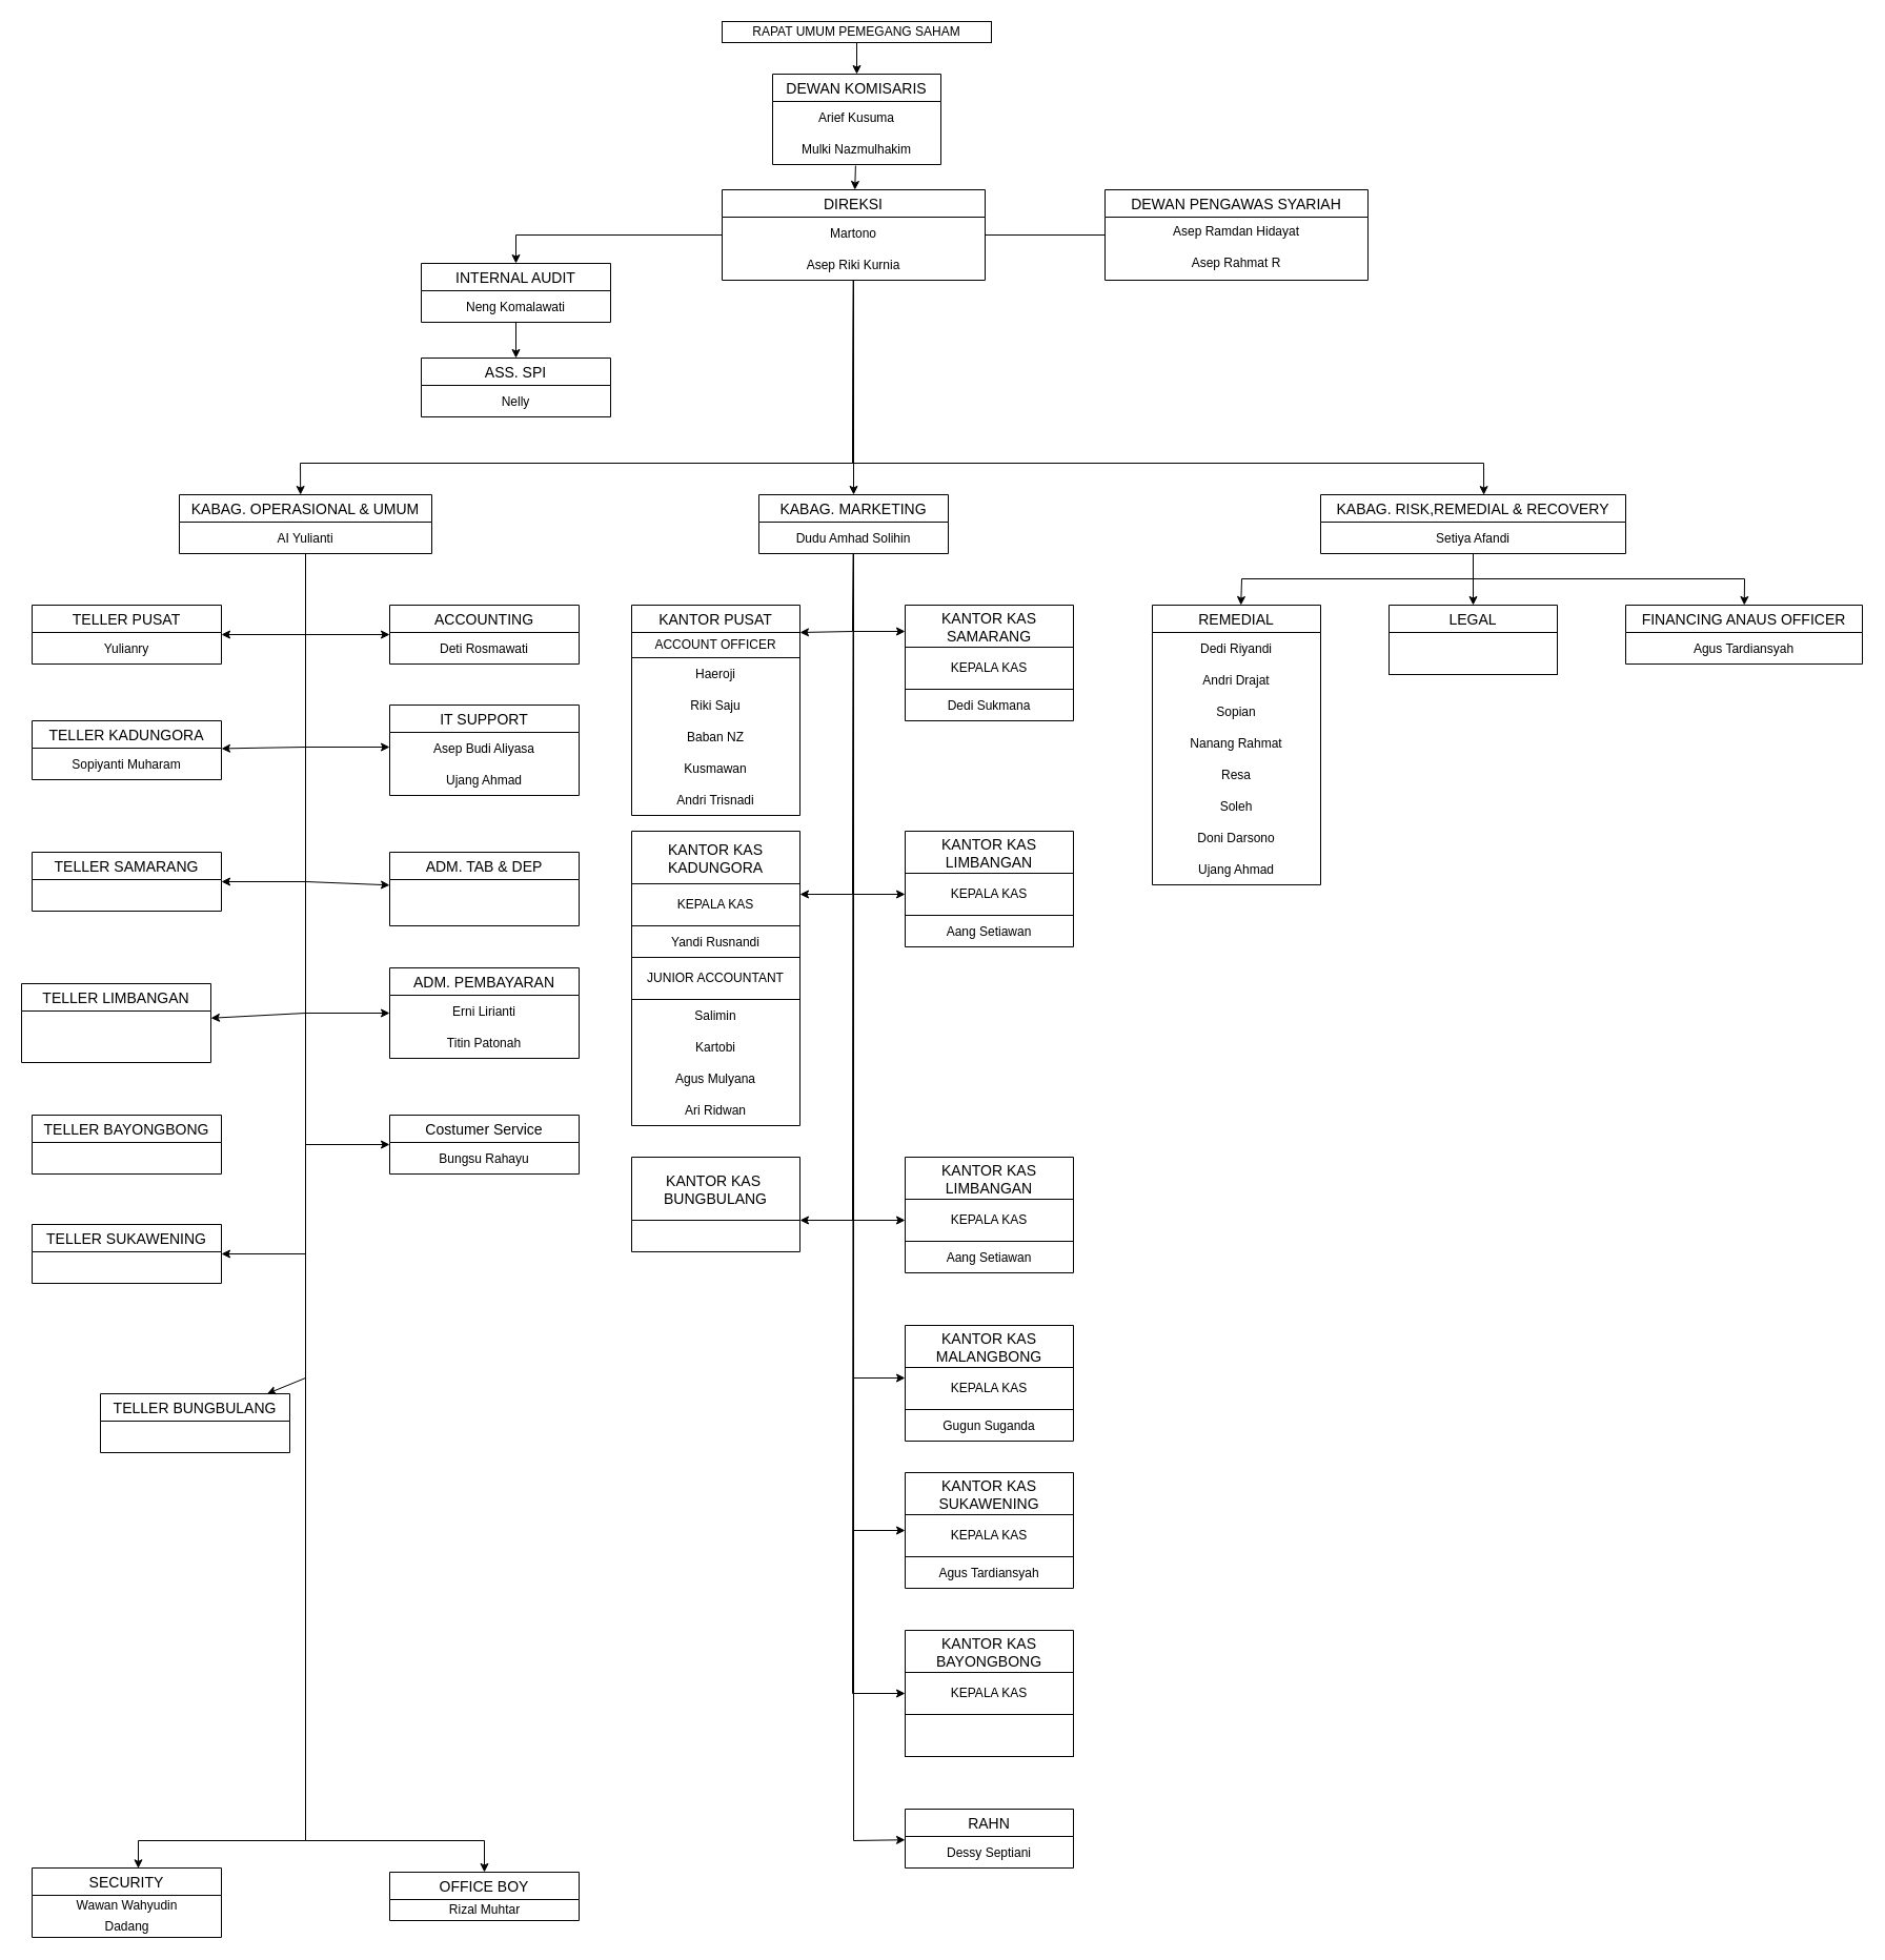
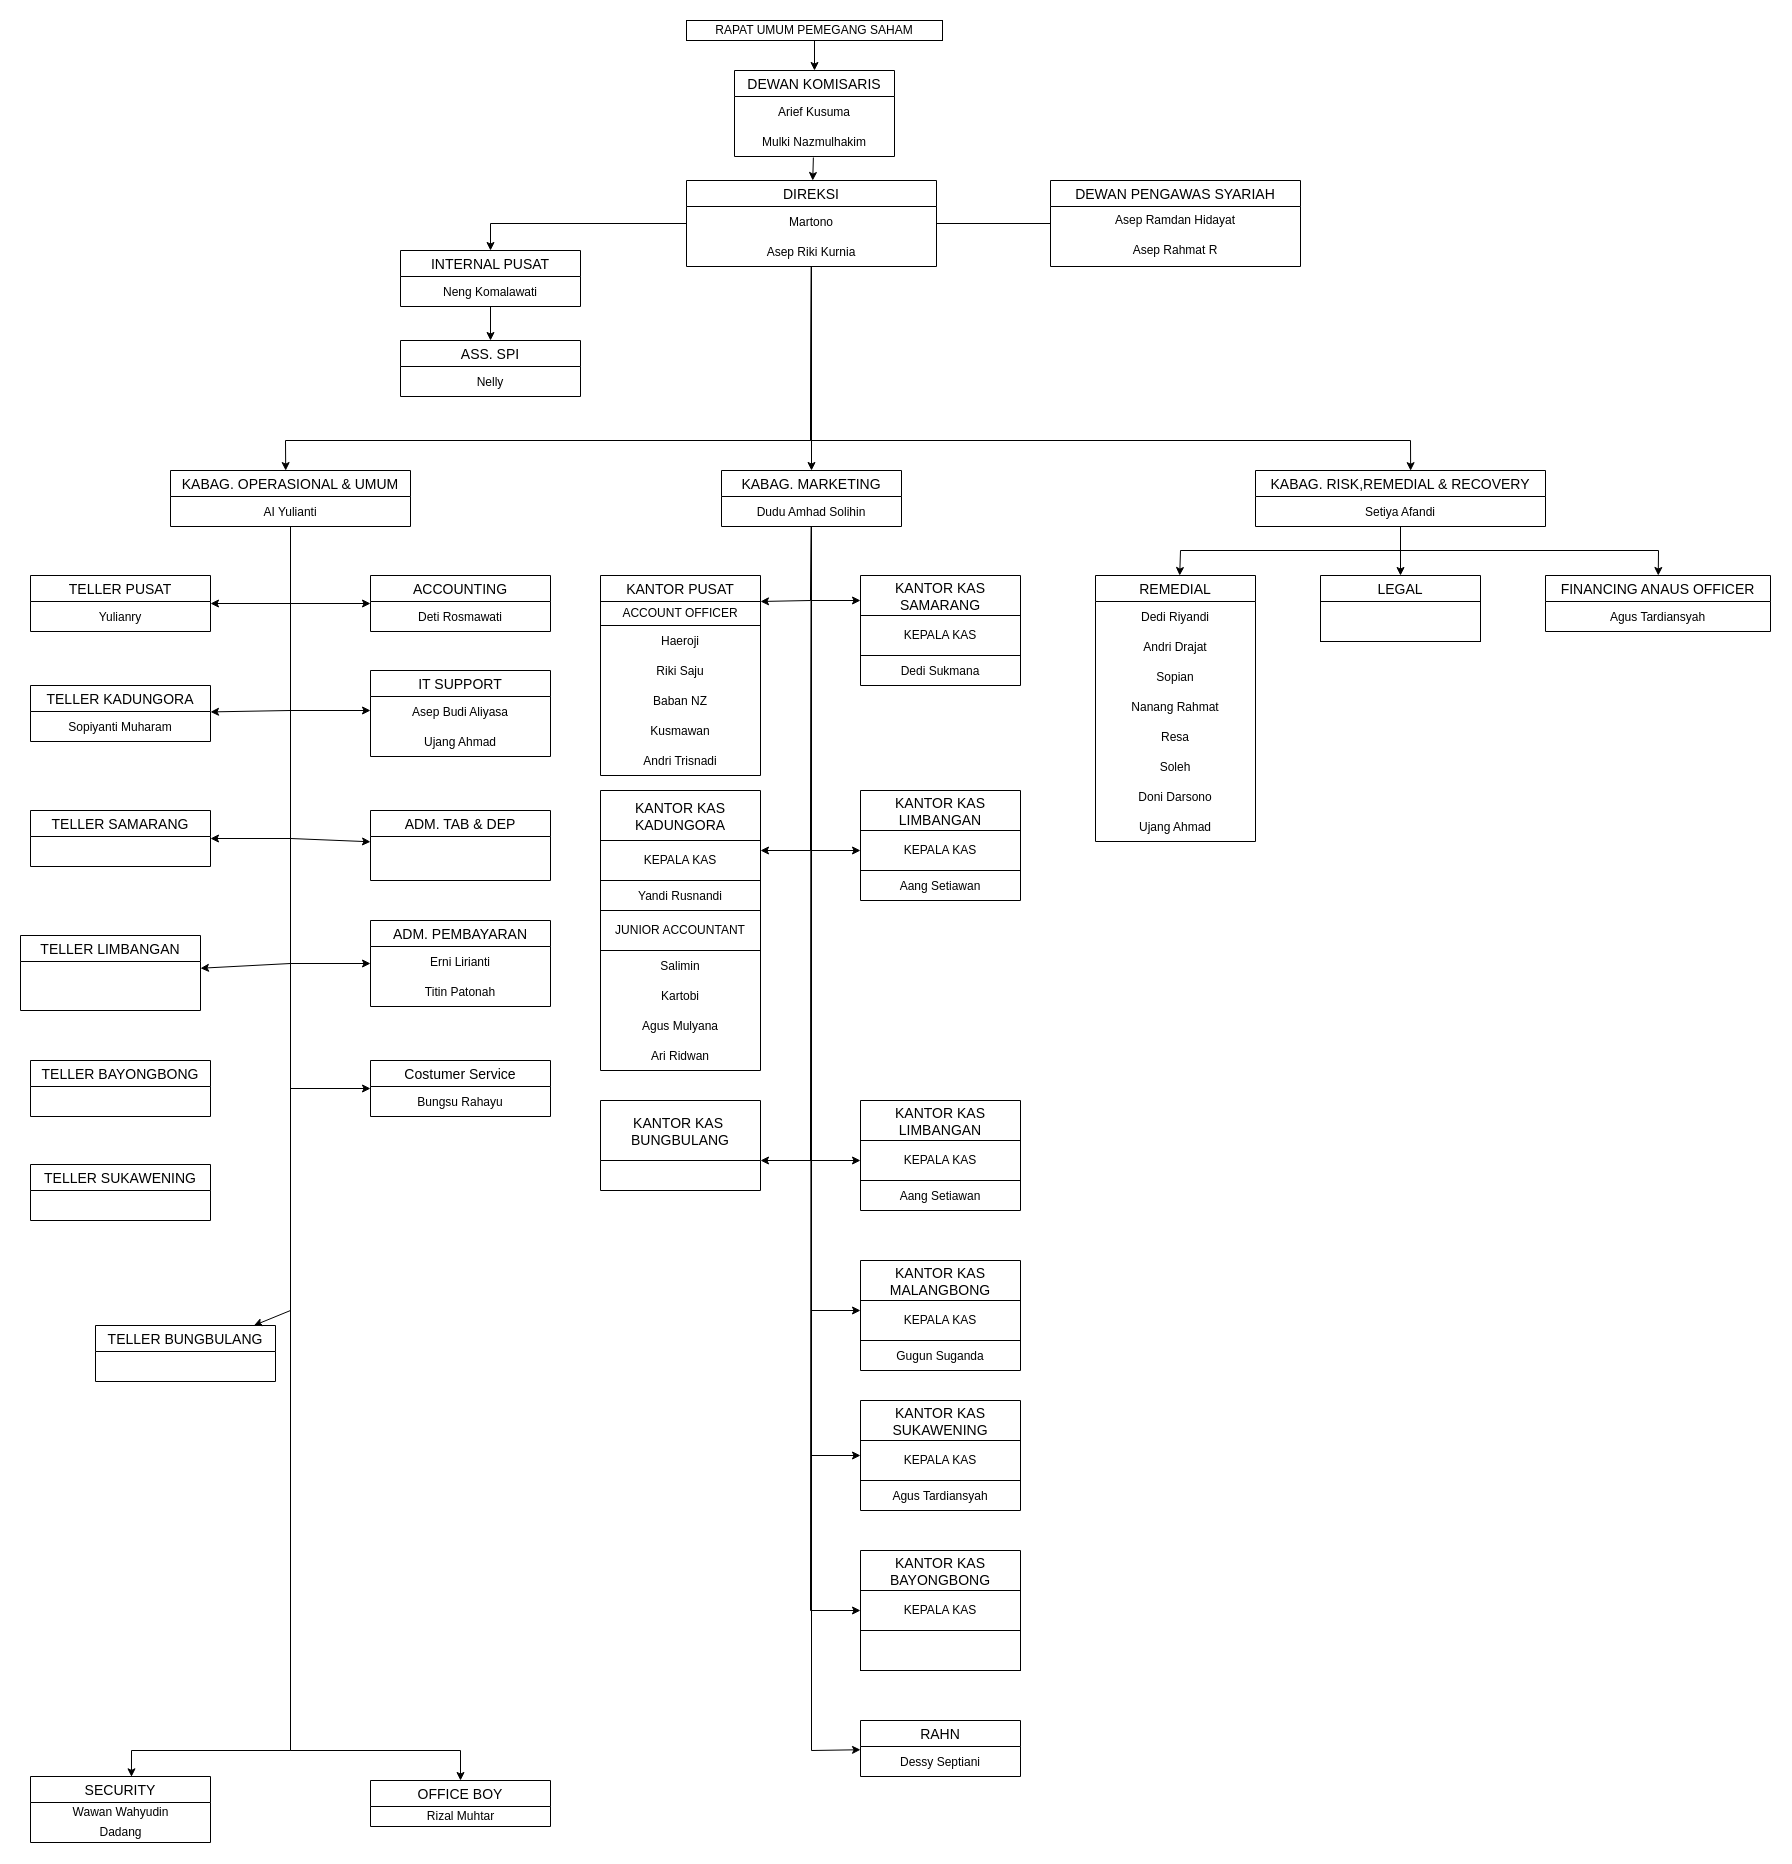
- <mxCell id="15" value="INTERNAL AUDIT" style="swimlane;fontStyle=0;childLayout=stackLayout;horizontal=1;startSize=26;horizontalStack=0;resizeParent=1;resizeParentMax=0;resizeLast=0;collapsible=1;marginBottom=0;align=center;fontSize=14;arcSize=15;" vertex="1" parent="1"><mxGeometry y="250" width="180" height="56" as="geometry" x="400" /></mxCell>
+ <mxCell id="15" value="INTERNAL PUSAT" style="swimlane;fontStyle=0;childLayout=stackLayout;horizontal=1;startSize=26;horizontalStack=0;resizeParent=1;resizeParentMax=0;resizeLast=0;collapsible=1;marginBottom=0;align=center;fontSize=14;arcSize=15;" vertex="1" parent="1"><mxGeometry y="250" width="180" height="56" as="geometry" x="400" /></mxCell>
- <mxCell id="64" value="" style="endArrow=classic;html=1;rounded=0;startSize=26;" edge="1" parent="1" source="21" target="48"><mxGeometry width="50" height="50" relative="1" as="geometry"><mxPoint x="360" y="1030" as="sourcePoint" /><mxPoint x="410" y="980" as="targetPoint" /><Array as="points"><mxPoint x="290" y="1192" /></Array></mxGeometry></mxCell>
